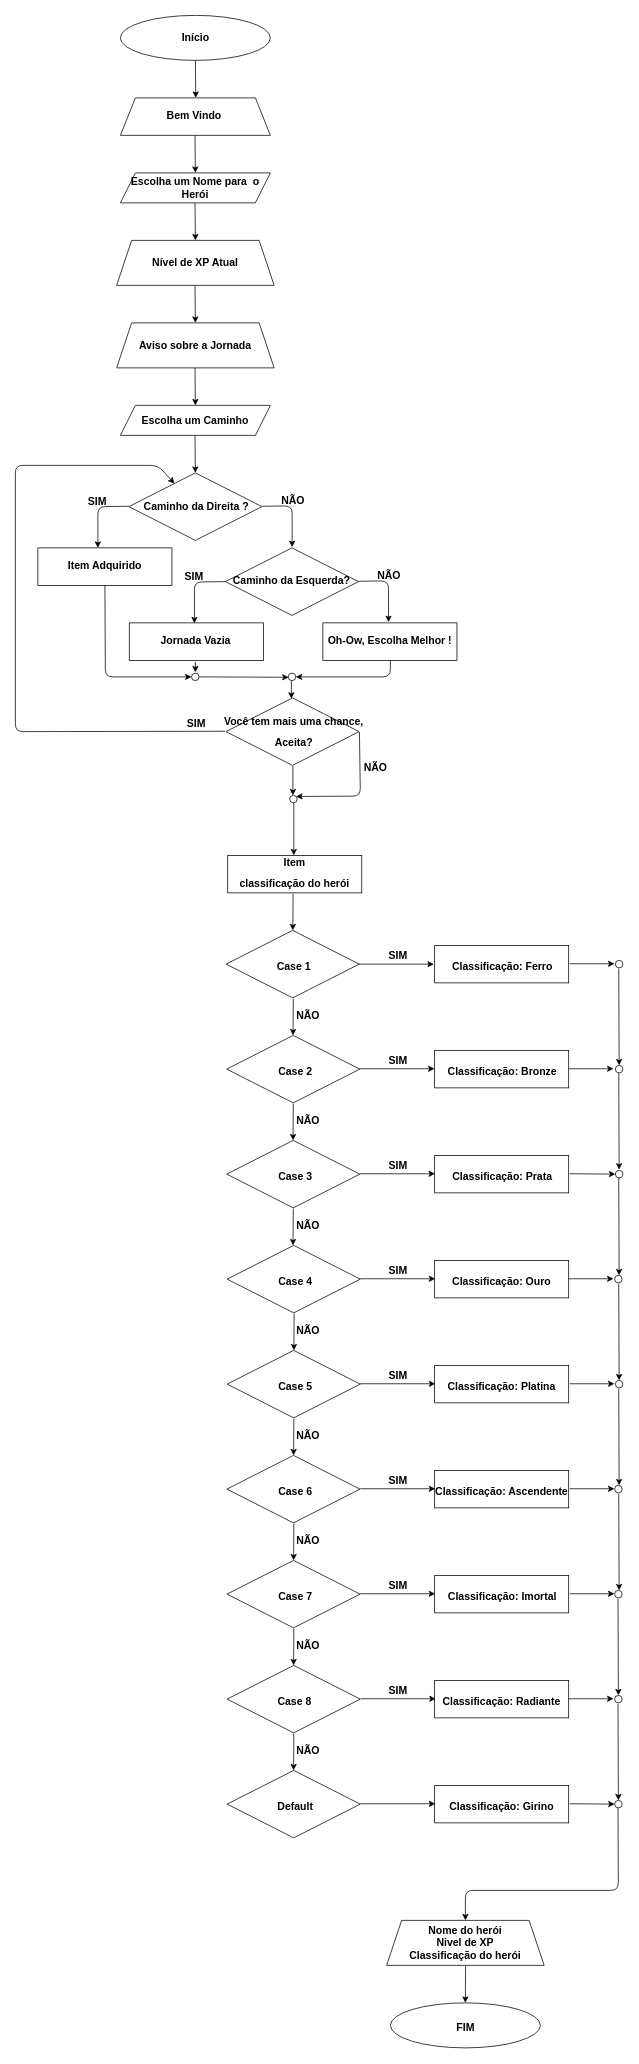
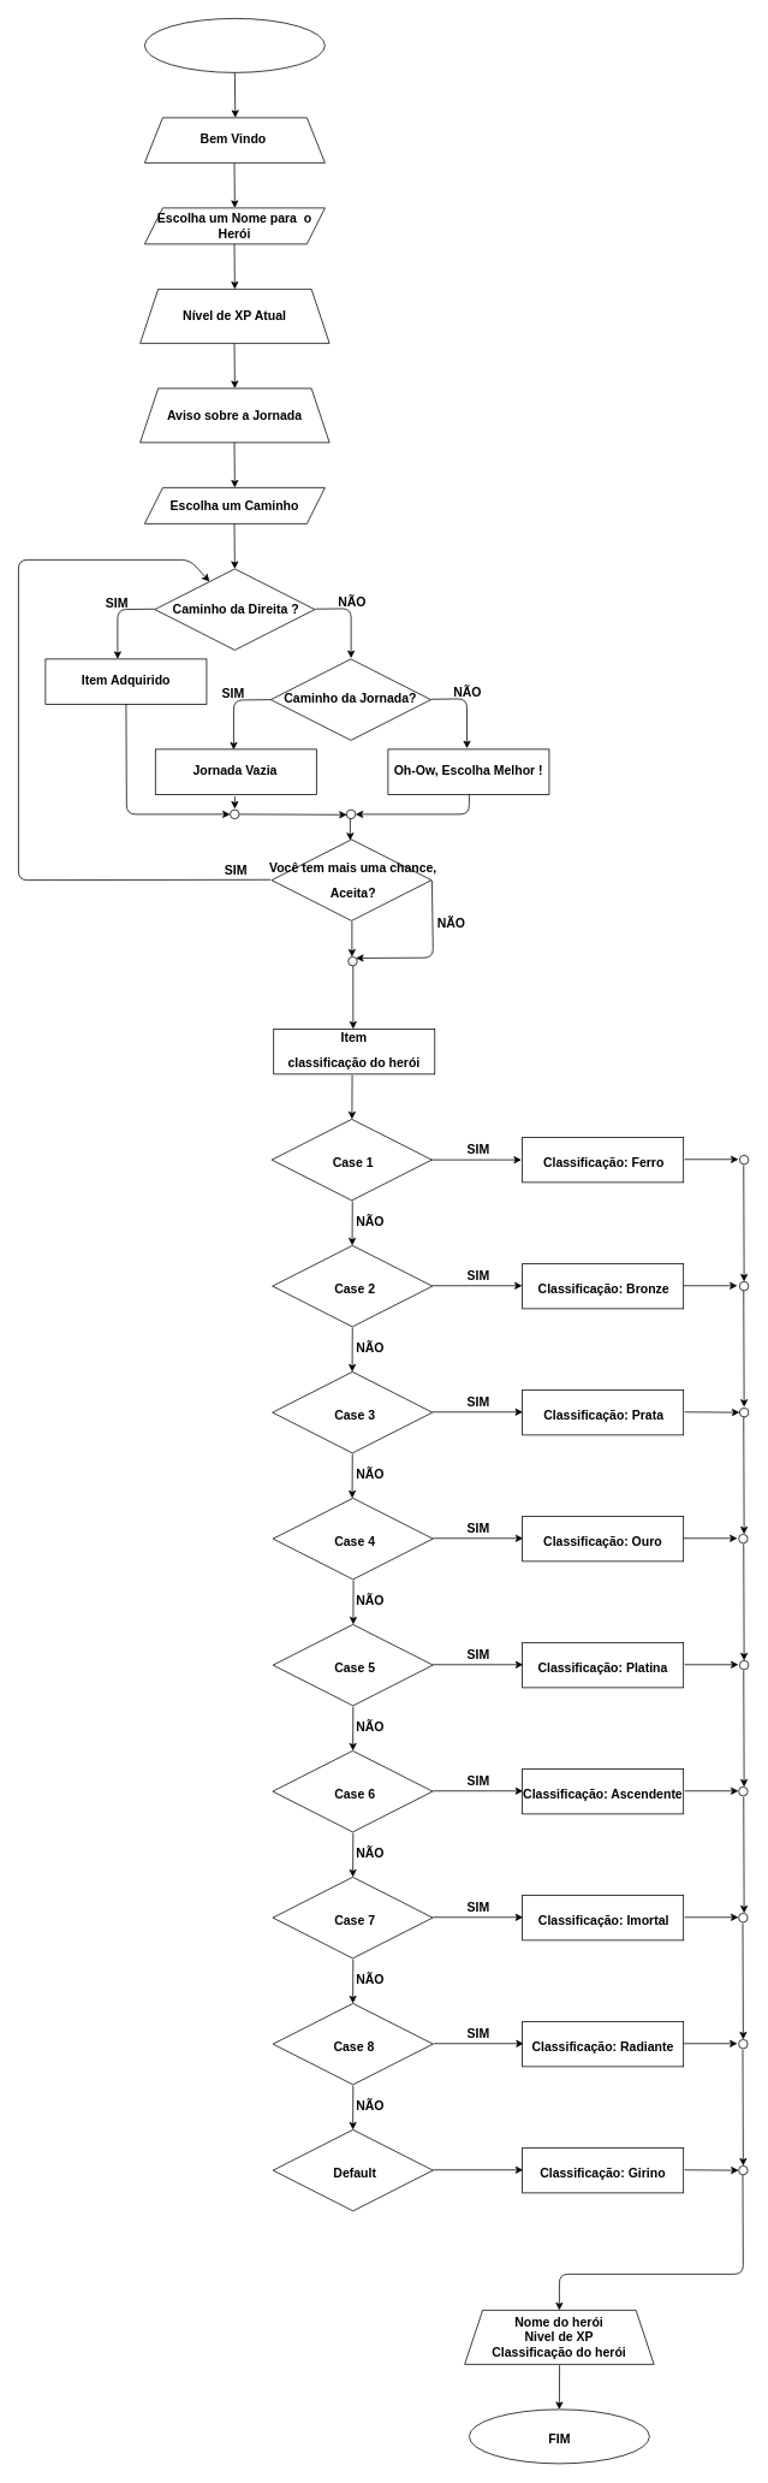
- <mxCell id="5" value="&lt;font style=&quot;font-size: 14px;&quot;&gt;Início&lt;/font&gt;" style="text;strokeColor=none;fillColor=none;html=1;fontSize=24;fontStyle=1;verticalAlign=middle;align=center;" parent="1" vertex="1"><mxGeometry x="170" y="26" width="180" height="40" as="geometry" /></mxCell>
- <mxCell id="23" value="&lt;font style=&quot;font-size: 14px;&quot;&gt;Caminho da Esquerda?&lt;/font&gt;" style="text;strokeColor=none;fillColor=none;html=1;fontSize=24;fontStyle=1;verticalAlign=middle;align=center;" parent="1" vertex="1"><mxGeometry x="297.5" y="750" width="180" height="40" as="geometry" /></mxCell>
+ <mxCell id="23" value="&lt;font style=&quot;font-size: 14px;&quot;&gt;Caminho da Jornada?&lt;/font&gt;" style="text;strokeColor=none;fillColor=none;html=1;fontSize=24;fontStyle=1;verticalAlign=middle;align=center;" parent="1" vertex="1"><mxGeometry x="297.5" y="750" width="180" height="40" as="geometry" /></mxCell>
